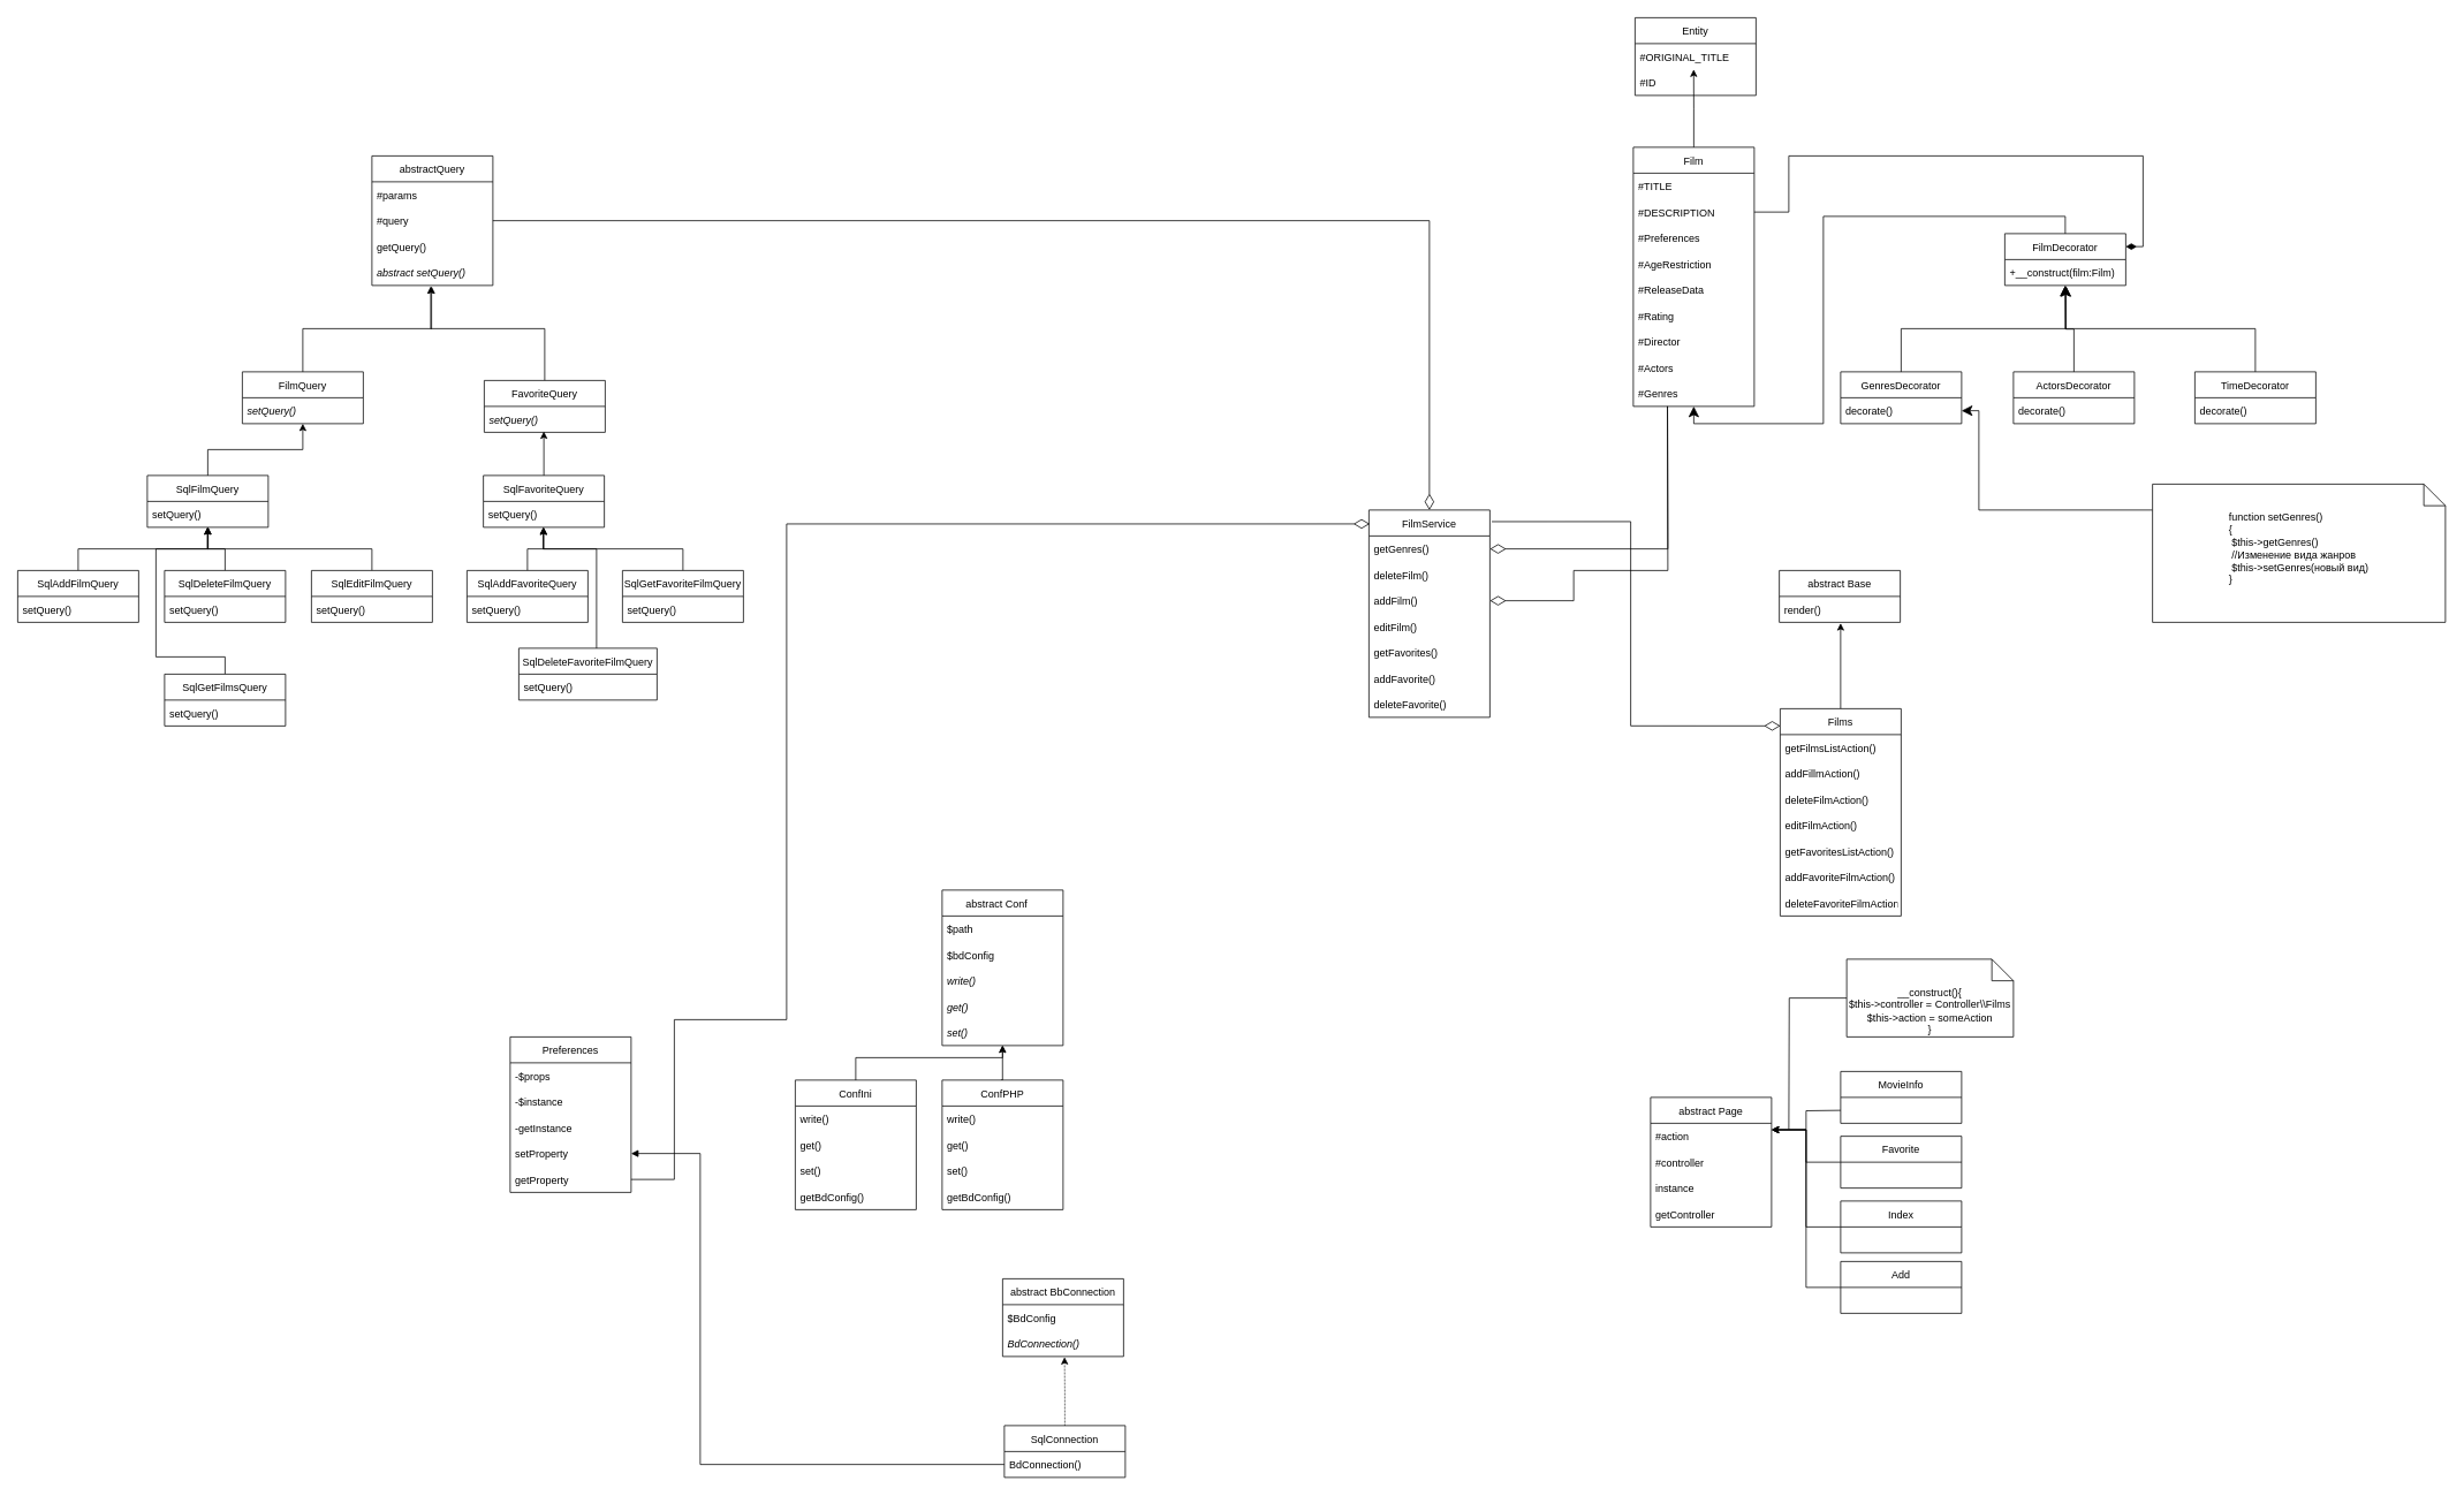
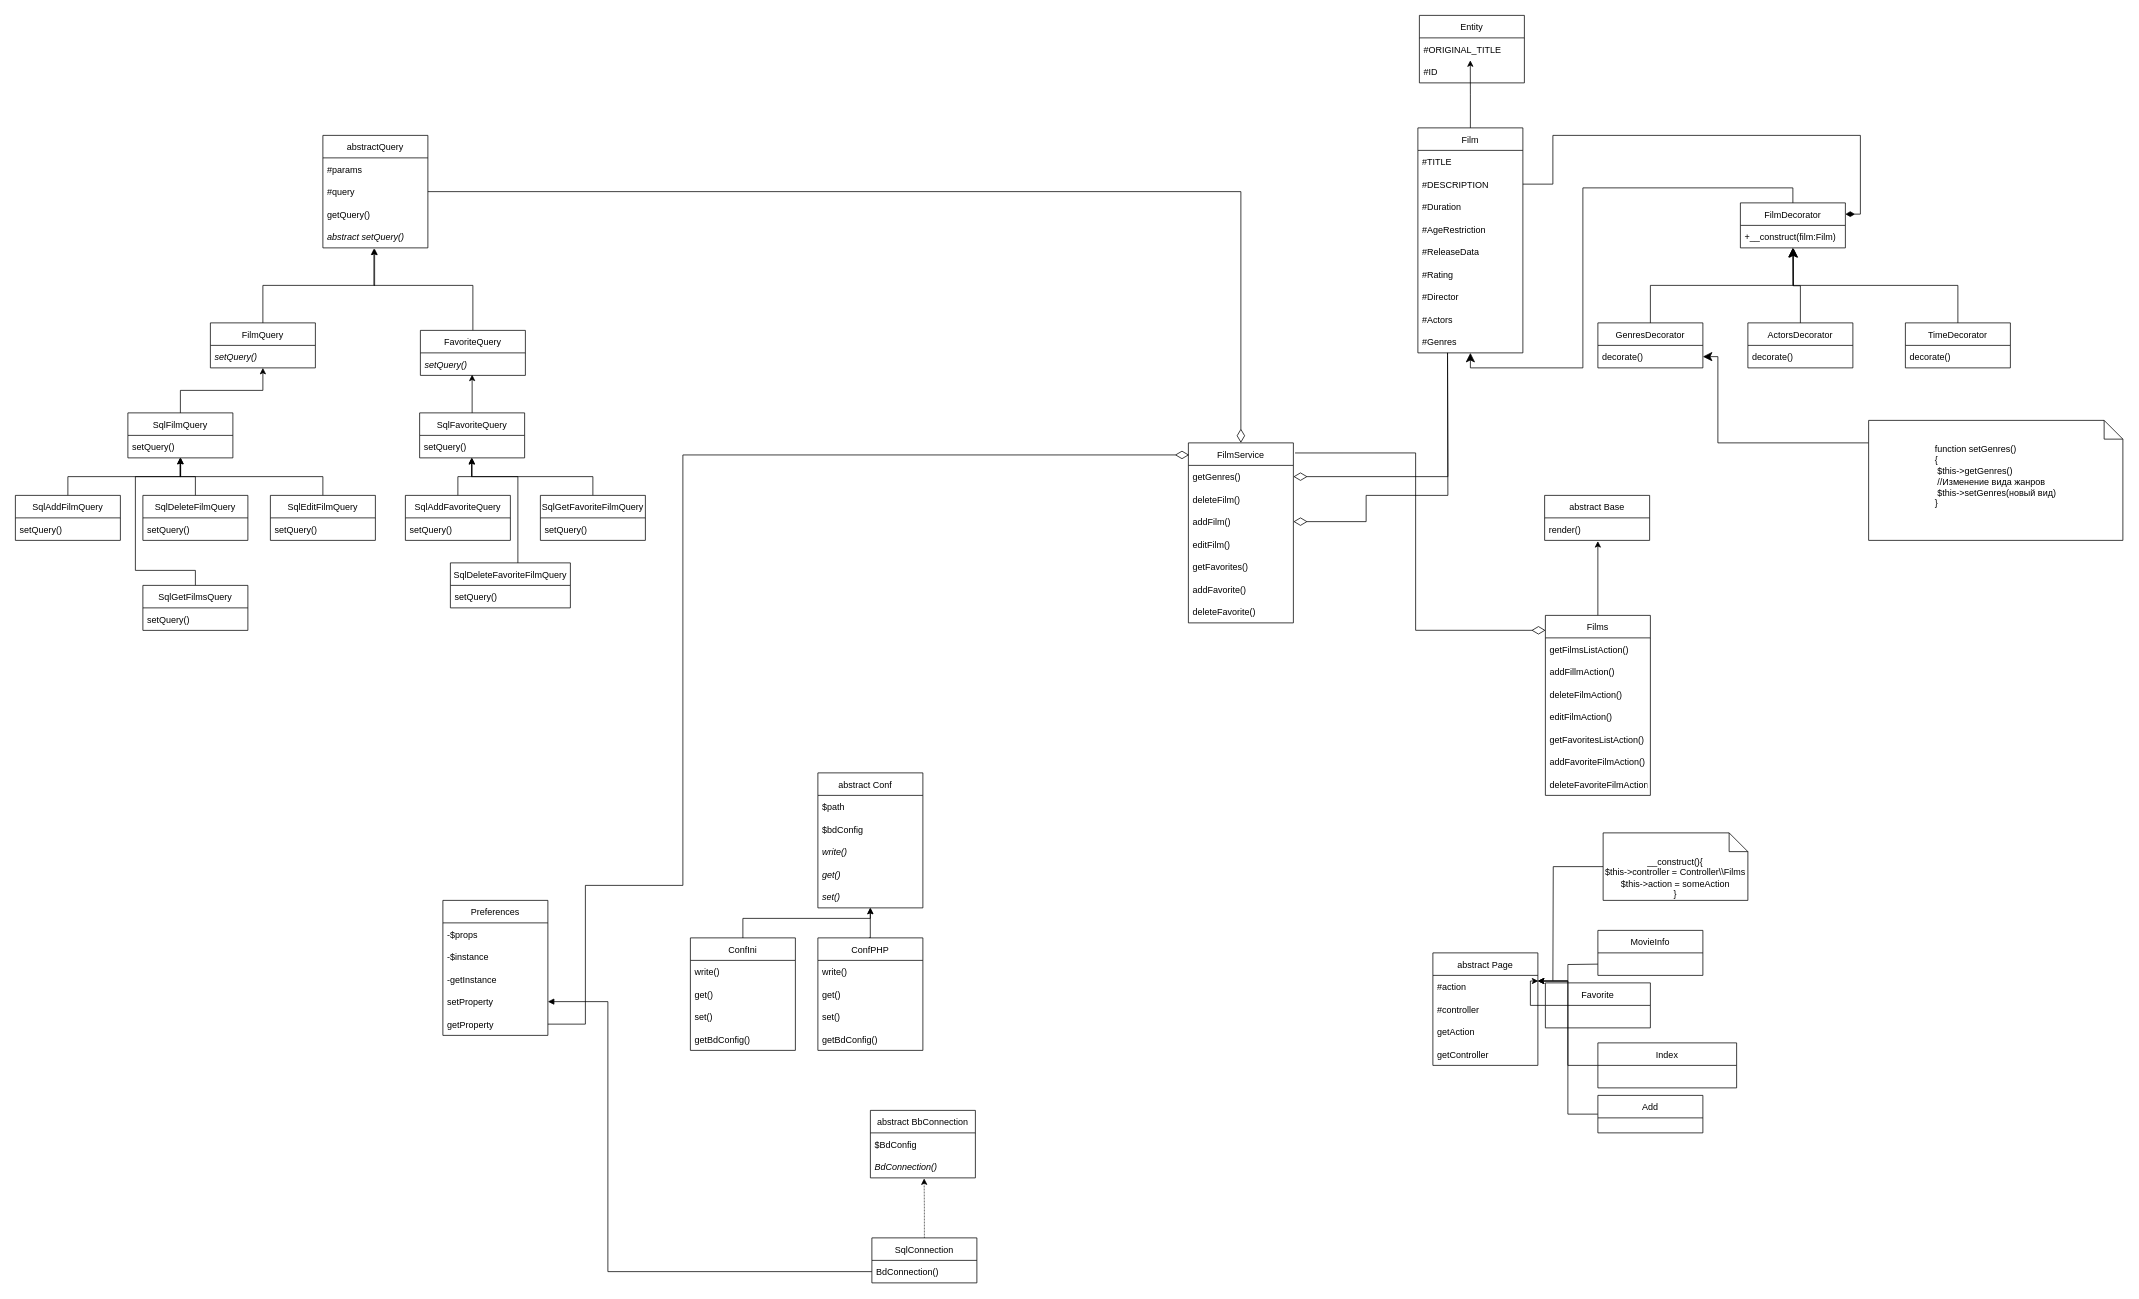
- <mxCell id="120" value="#Preferences" style="text;strokeColor=none;fillColor=none;align=left;verticalAlign=middle;spacingLeft=4;spacingRight=4;overflow=hidden;points=[[0,0.5],[1,0.5]];portConstraint=eastwest;rotatable=0;" vertex="1" parent="117"><mxGeometry y="90" width="140" height="30" as="geometry" /></mxCell>
+ <mxCell id="120" value="#Duration" style="text;strokeColor=none;fillColor=none;align=left;verticalAlign=middle;spacingLeft=4;spacingRight=4;overflow=hidden;points=[[0,0.5],[1,0.5]];portConstraint=eastwest;rotatable=0;" vertex="1" parent="117"><mxGeometry y="90" width="140" height="30" as="geometry" /></mxCell>
- <mxCell id="39" value="Favorite" style="swimlane;fontStyle=0;childLayout=stackLayout;horizontal=1;startSize=30;horizontalStack=0;resizeParent=1;resizeParentMax=0;resizeLast=0;collapsible=1;marginBottom=0;html=0;" parent="1" vertex="1"><mxGeometry x="2130" y="1315" width="140" height="60" as="geometry" /></mxCell>
+ <mxCell id="39" value="Favorite" style="swimlane;fontStyle=0;childLayout=stackLayout;horizontal=1;startSize=30;horizontalStack=0;resizeParent=1;resizeParentMax=0;resizeLast=0;collapsible=1;marginBottom=0;html=0;" parent="1" vertex="1"><mxGeometry x="2060" y="1310" width="140" height="60" as="geometry" /></mxCell>
- <mxCell id="35" value="instance" style="text;strokeColor=none;fillColor=none;align=left;verticalAlign=middle;spacingLeft=4;spacingRight=4;overflow=hidden;points=[[0,0.5],[1,0.5]];portConstraint=eastwest;rotatable=0;html=0;" parent="32" vertex="1"><mxGeometry y="90" width="140" height="30" as="geometry" /></mxCell>
+ <mxCell id="35" value="getAction" style="text;strokeColor=none;fillColor=none;align=left;verticalAlign=middle;spacingLeft=4;spacingRight=4;overflow=hidden;points=[[0,0.5],[1,0.5]];portConstraint=eastwest;rotatable=0;html=0;" parent="32" vertex="1"><mxGeometry y="90" width="140" height="30" as="geometry" /></mxCell>
- <mxCell id="41" value="Index" style="swimlane;fontStyle=0;childLayout=stackLayout;horizontal=1;startSize=30;horizontalStack=0;resizeParent=1;resizeParentMax=0;resizeLast=0;collapsible=1;marginBottom=0;html=0;" parent="1" vertex="1"><mxGeometry x="2130" y="1390" width="140" height="60" as="geometry" /></mxCell>
+ <mxCell id="41" value="Index" style="swimlane;fontStyle=0;childLayout=stackLayout;horizontal=1;startSize=30;horizontalStack=0;resizeParent=1;resizeParentMax=0;resizeLast=0;collapsible=1;marginBottom=0;html=0;" parent="1" vertex="1"><mxGeometry x="2130" y="1390" width="185" height="60" as="geometry" /></mxCell>
- <mxCell id="43" value="Add" style="swimlane;fontStyle=0;childLayout=stackLayout;horizontal=1;startSize=30;horizontalStack=0;resizeParent=1;resizeParentMax=0;resizeLast=0;collapsible=1;marginBottom=0;html=0;" parent="1" vertex="1"><mxGeometry x="2130" y="1460" width="140" height="60" as="geometry" /></mxCell>
+ <mxCell id="43" value="Add" style="swimlane;fontStyle=0;childLayout=stackLayout;horizontal=1;startSize=30;horizontalStack=0;resizeParent=1;resizeParentMax=0;resizeLast=0;collapsible=1;marginBottom=0;html=0;" parent="1" vertex="1"><mxGeometry x="2130" y="1460" width="140" height="50" as="geometry" /></mxCell>
